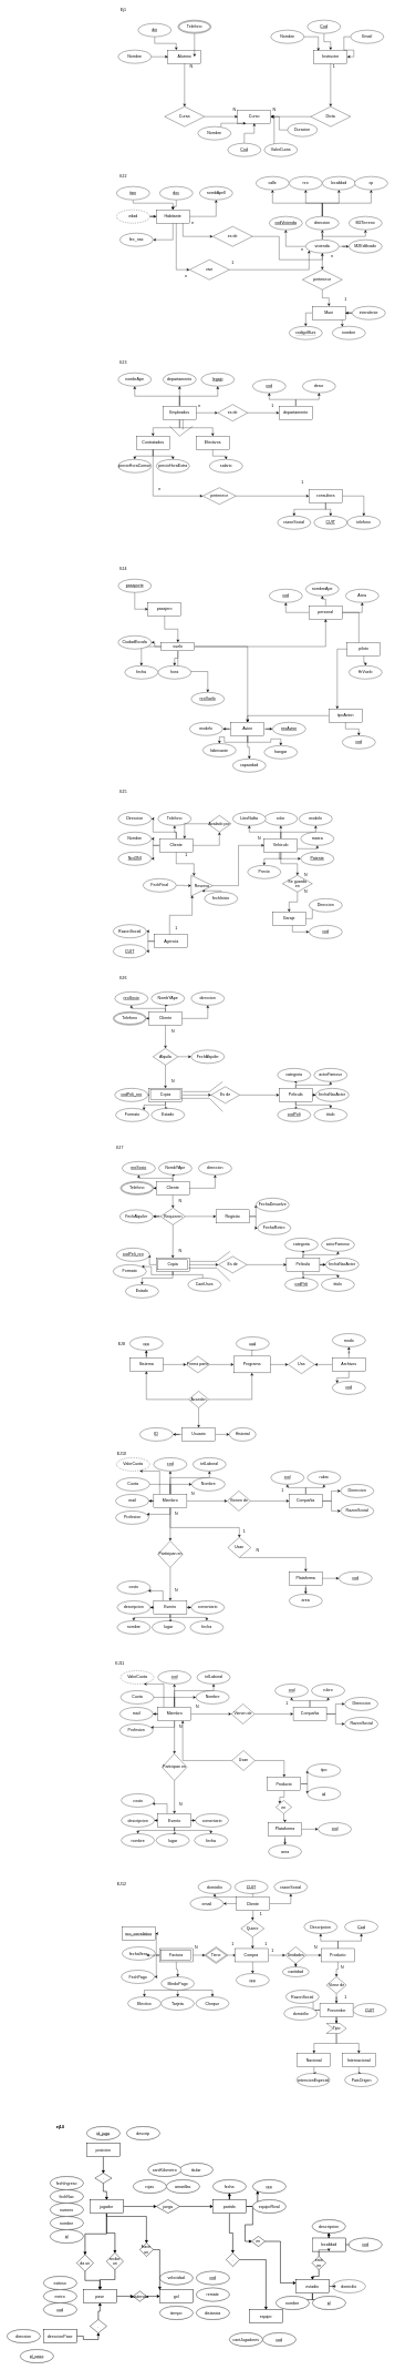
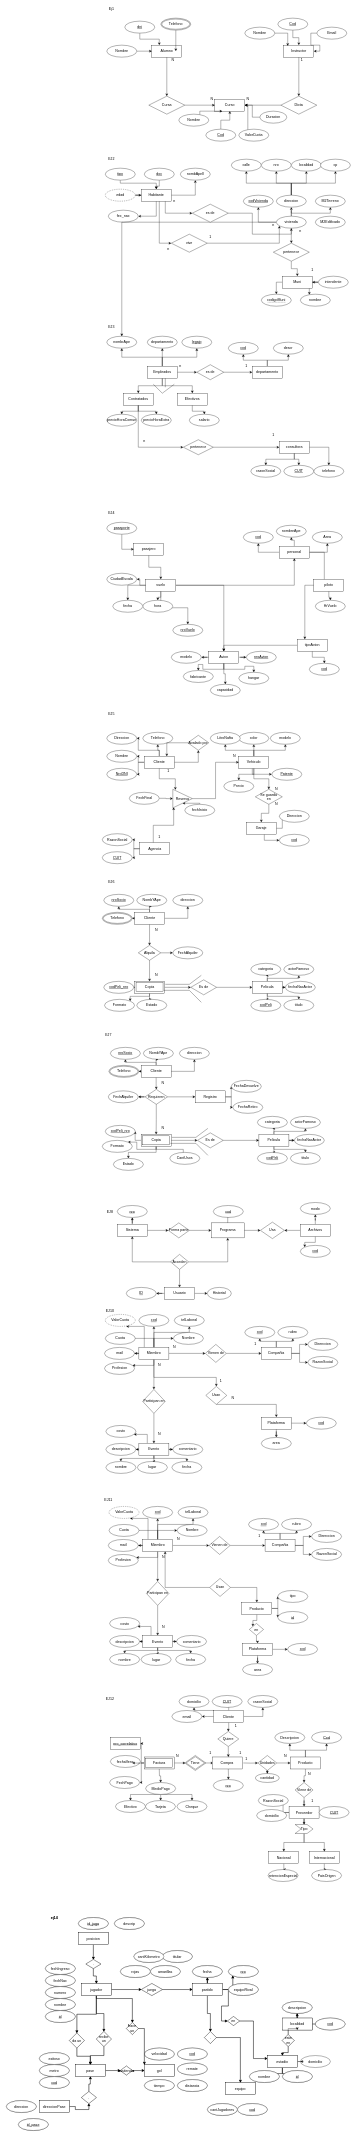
- <mxCell id="17" style="edgeStyle=orthogonalEdgeStyle;rounded=0;orthogonalLoop=1;jettySize=auto;html=1;" parent="1" source="20" target="28" edge="1"><mxGeometry relative="1" as="geometry" /></mxCell>
+ <mxCell id="17" style="edgeStyle=orthogonalEdgeStyle;rounded=0;orthogonalLoop=1;jettySize=auto;html=1;" parent="1" source="20" target="67" edge="1"><mxGeometry relative="1" as="geometry" /></mxCell>
- <mxCell id="103" value="vuelo" style="whiteSpace=wrap;html=1;align=center;" parent="1" vertex="1"><mxGeometry x="485" y="1930" width="100" height="25" as="geometry" /></mxCell>
+ <mxCell id="103" value="vuelo" style="whiteSpace=wrap;html=1;align=center;" parent="1" vertex="1"><mxGeometry x="485" y="1930" width="100" height="40" as="geometry" /></mxCell>
- <mxCell id="206" value="marca" style="ellipse;whiteSpace=wrap;html=1;align=center;" parent="1" vertex="1"><mxGeometry x="905" y="2500" width="100" height="40" as="geometry" /></mxCell>
- <mxCell id="197" style="edgeStyle=orthogonalEdgeStyle;rounded=0;orthogonalLoop=1;jettySize=auto;html=1;entryX=0.5;entryY=1;entryDx=0;entryDy=0;" parent="1" source="202" target="206" edge="1"><mxGeometry relative="1" as="geometry"><Array as="points"><mxPoint x="955" y="2550" /></Array></mxGeometry></mxCell>
